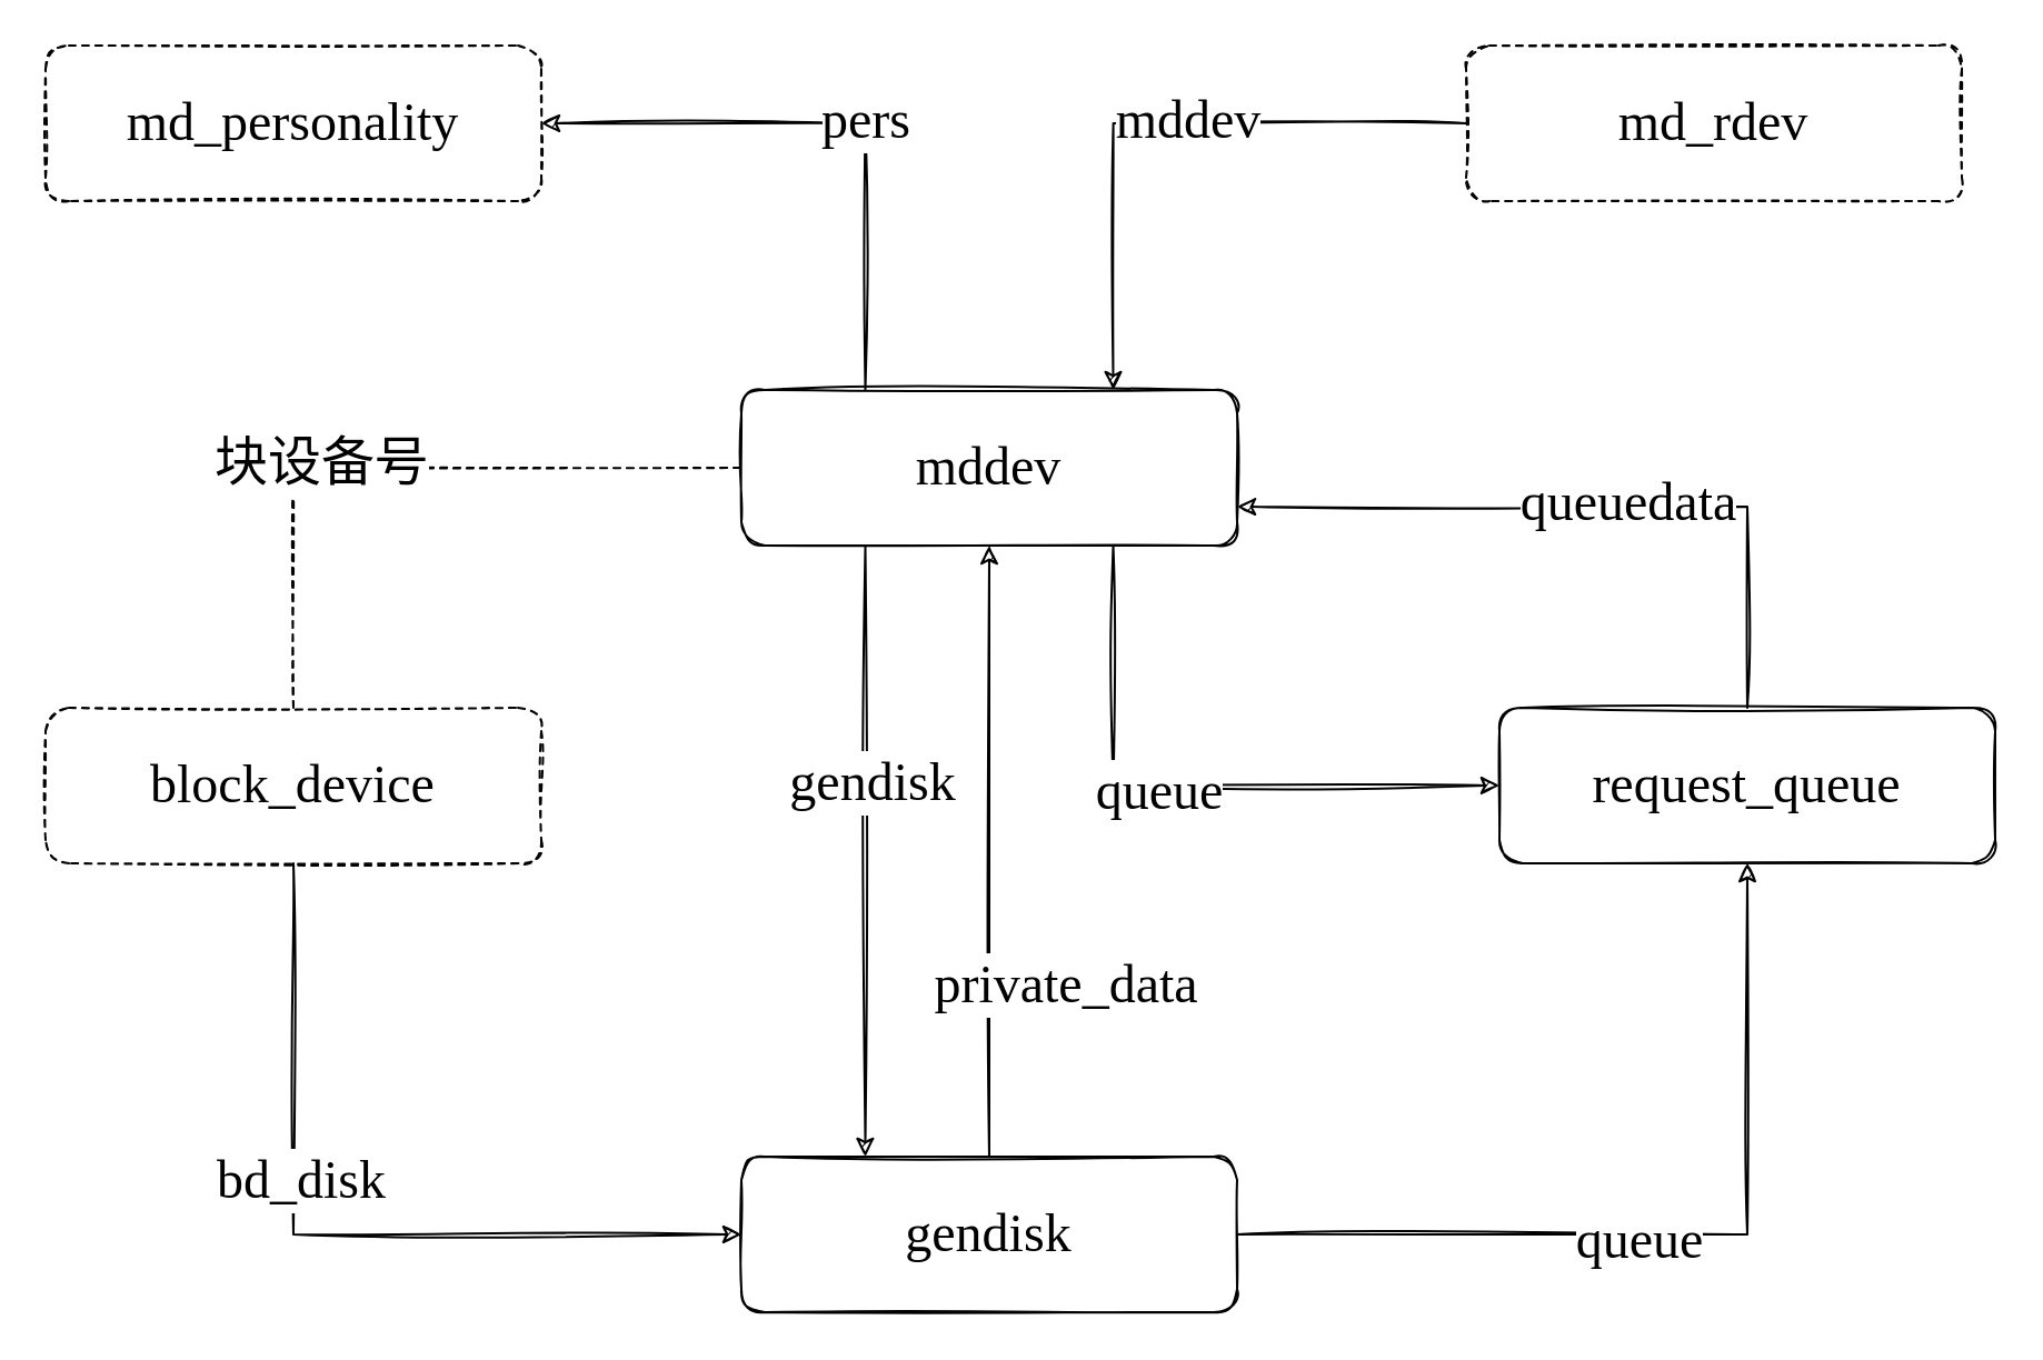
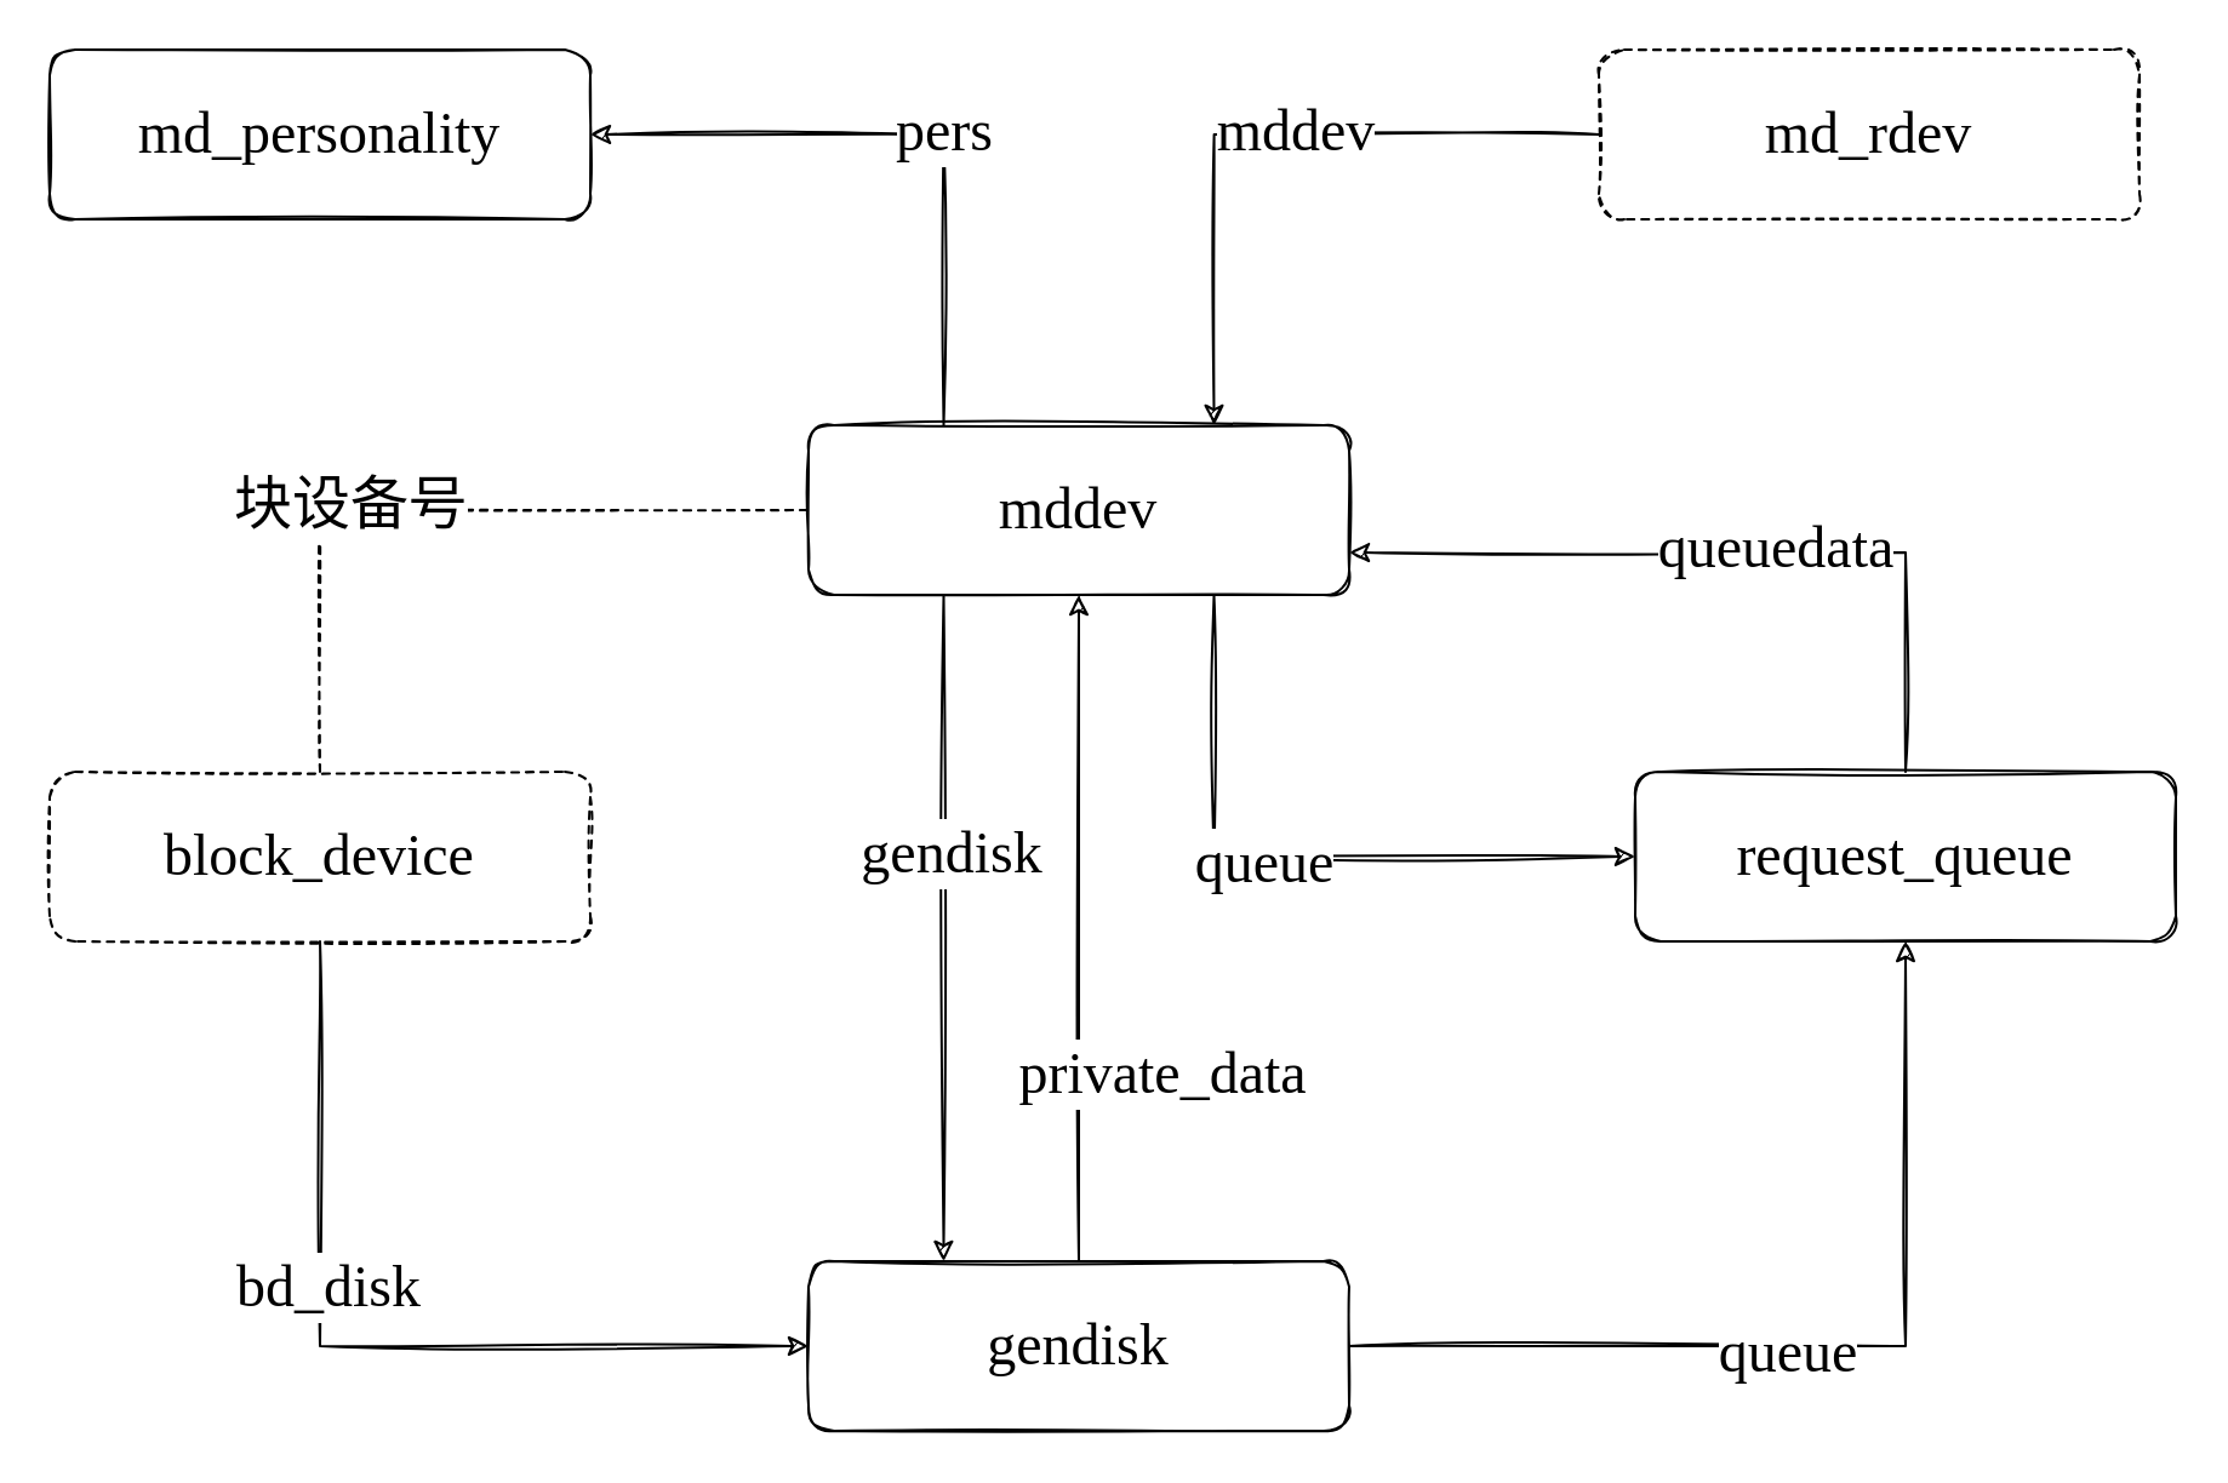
- <mxCell id="17" value="md_personality" style="rounded=1;whiteSpace=wrap;html=1;shadow=0;glass=0;sketch=1;fontFamily=Comic Sans MS;fontSize=24;dashed=1;" vertex="1" parent="1"><mxGeometry x="20" y="20" width="223" height="70" as="geometry" /></mxCell>
+ <mxCell id="17" value="md_personality" style="rounded=1;whiteSpace=wrap;html=1;shadow=0;glass=0;sketch=1;fontFamily=Comic Sans MS;fontSize=24;" vertex="1" parent="1"><mxGeometry x="20" y="20" width="223" height="70" as="geometry" /></mxCell>
